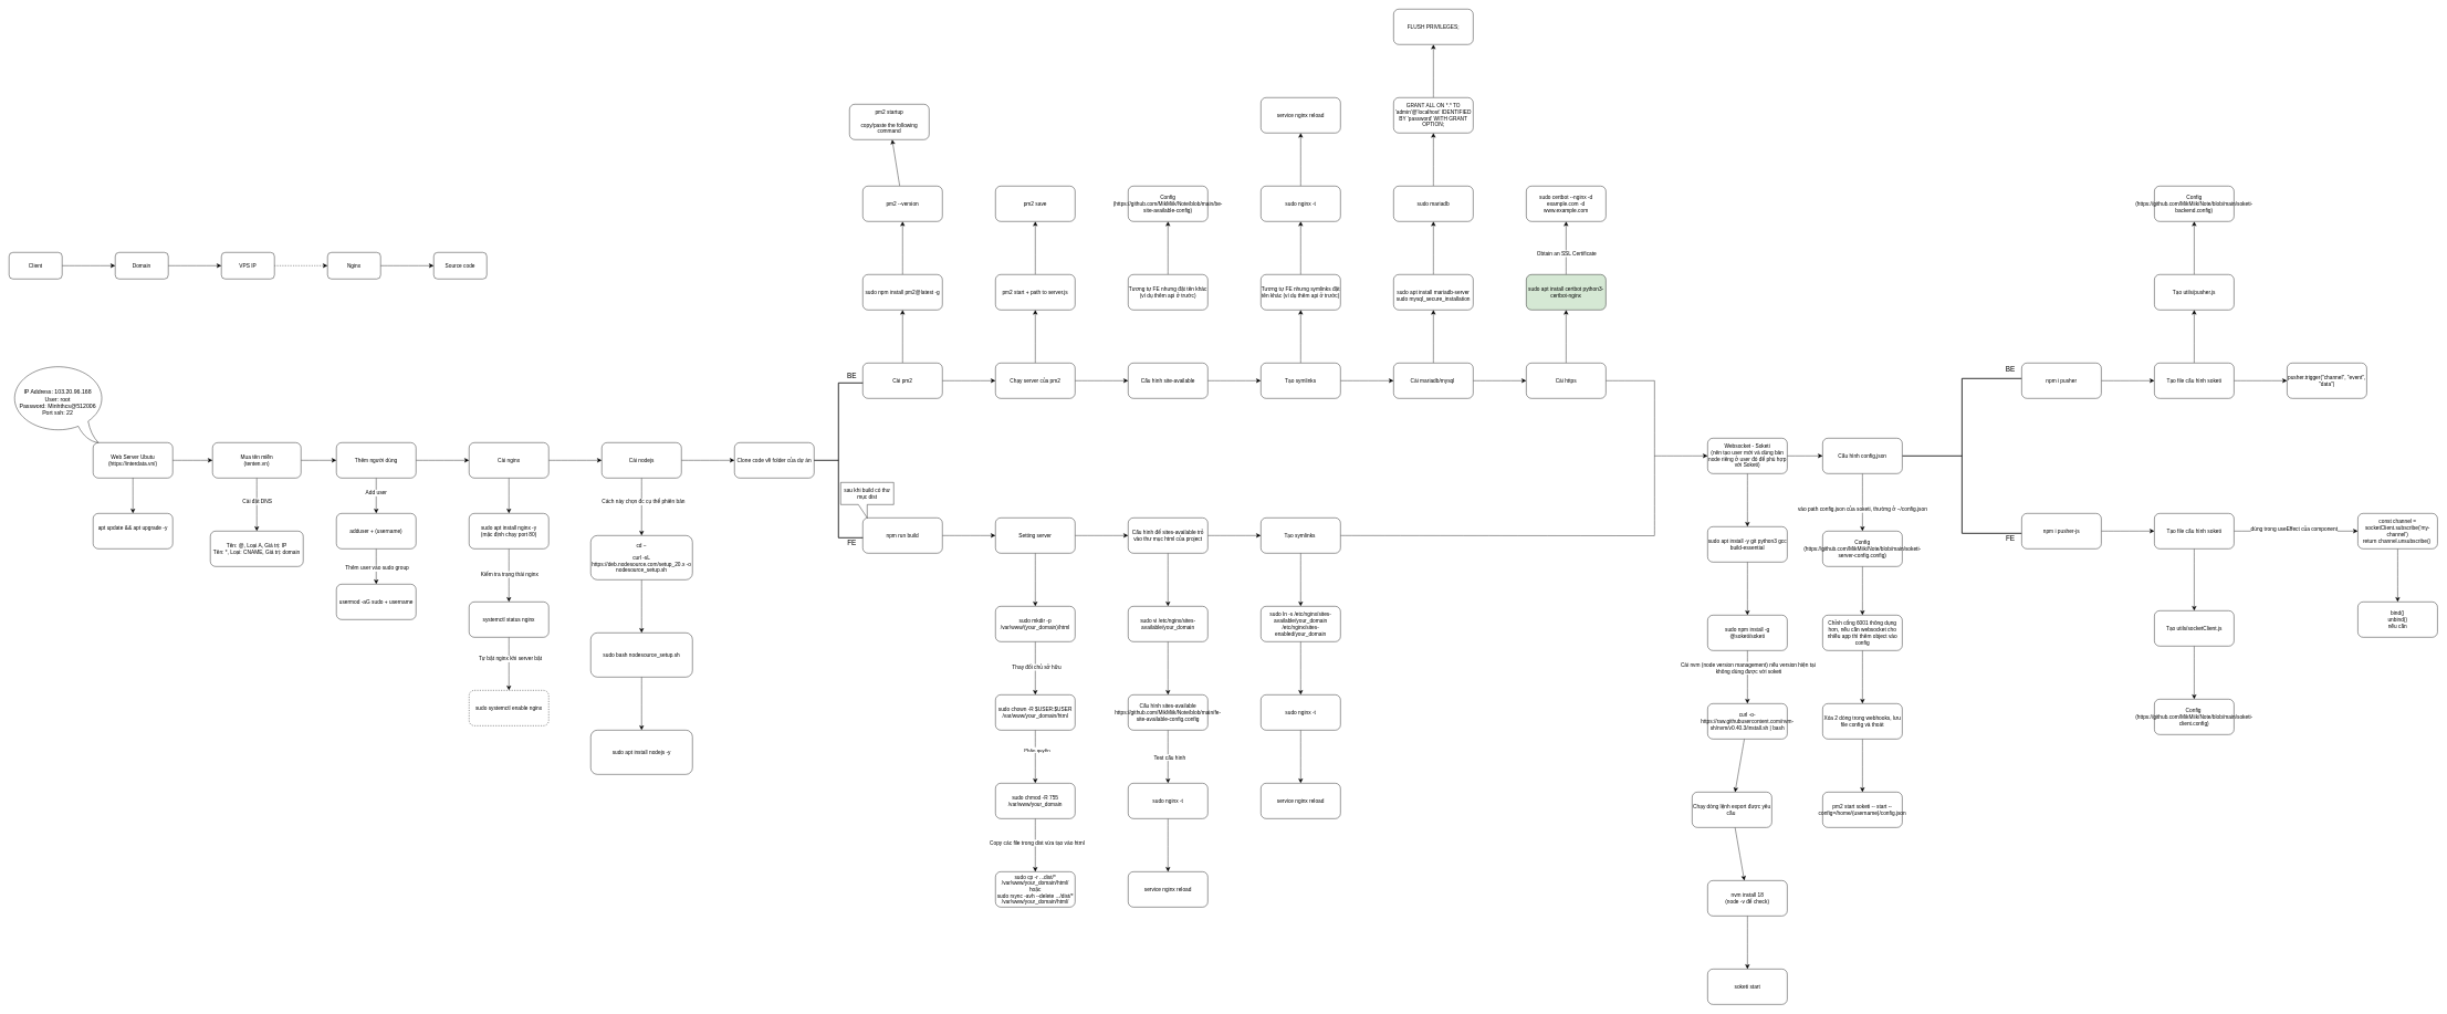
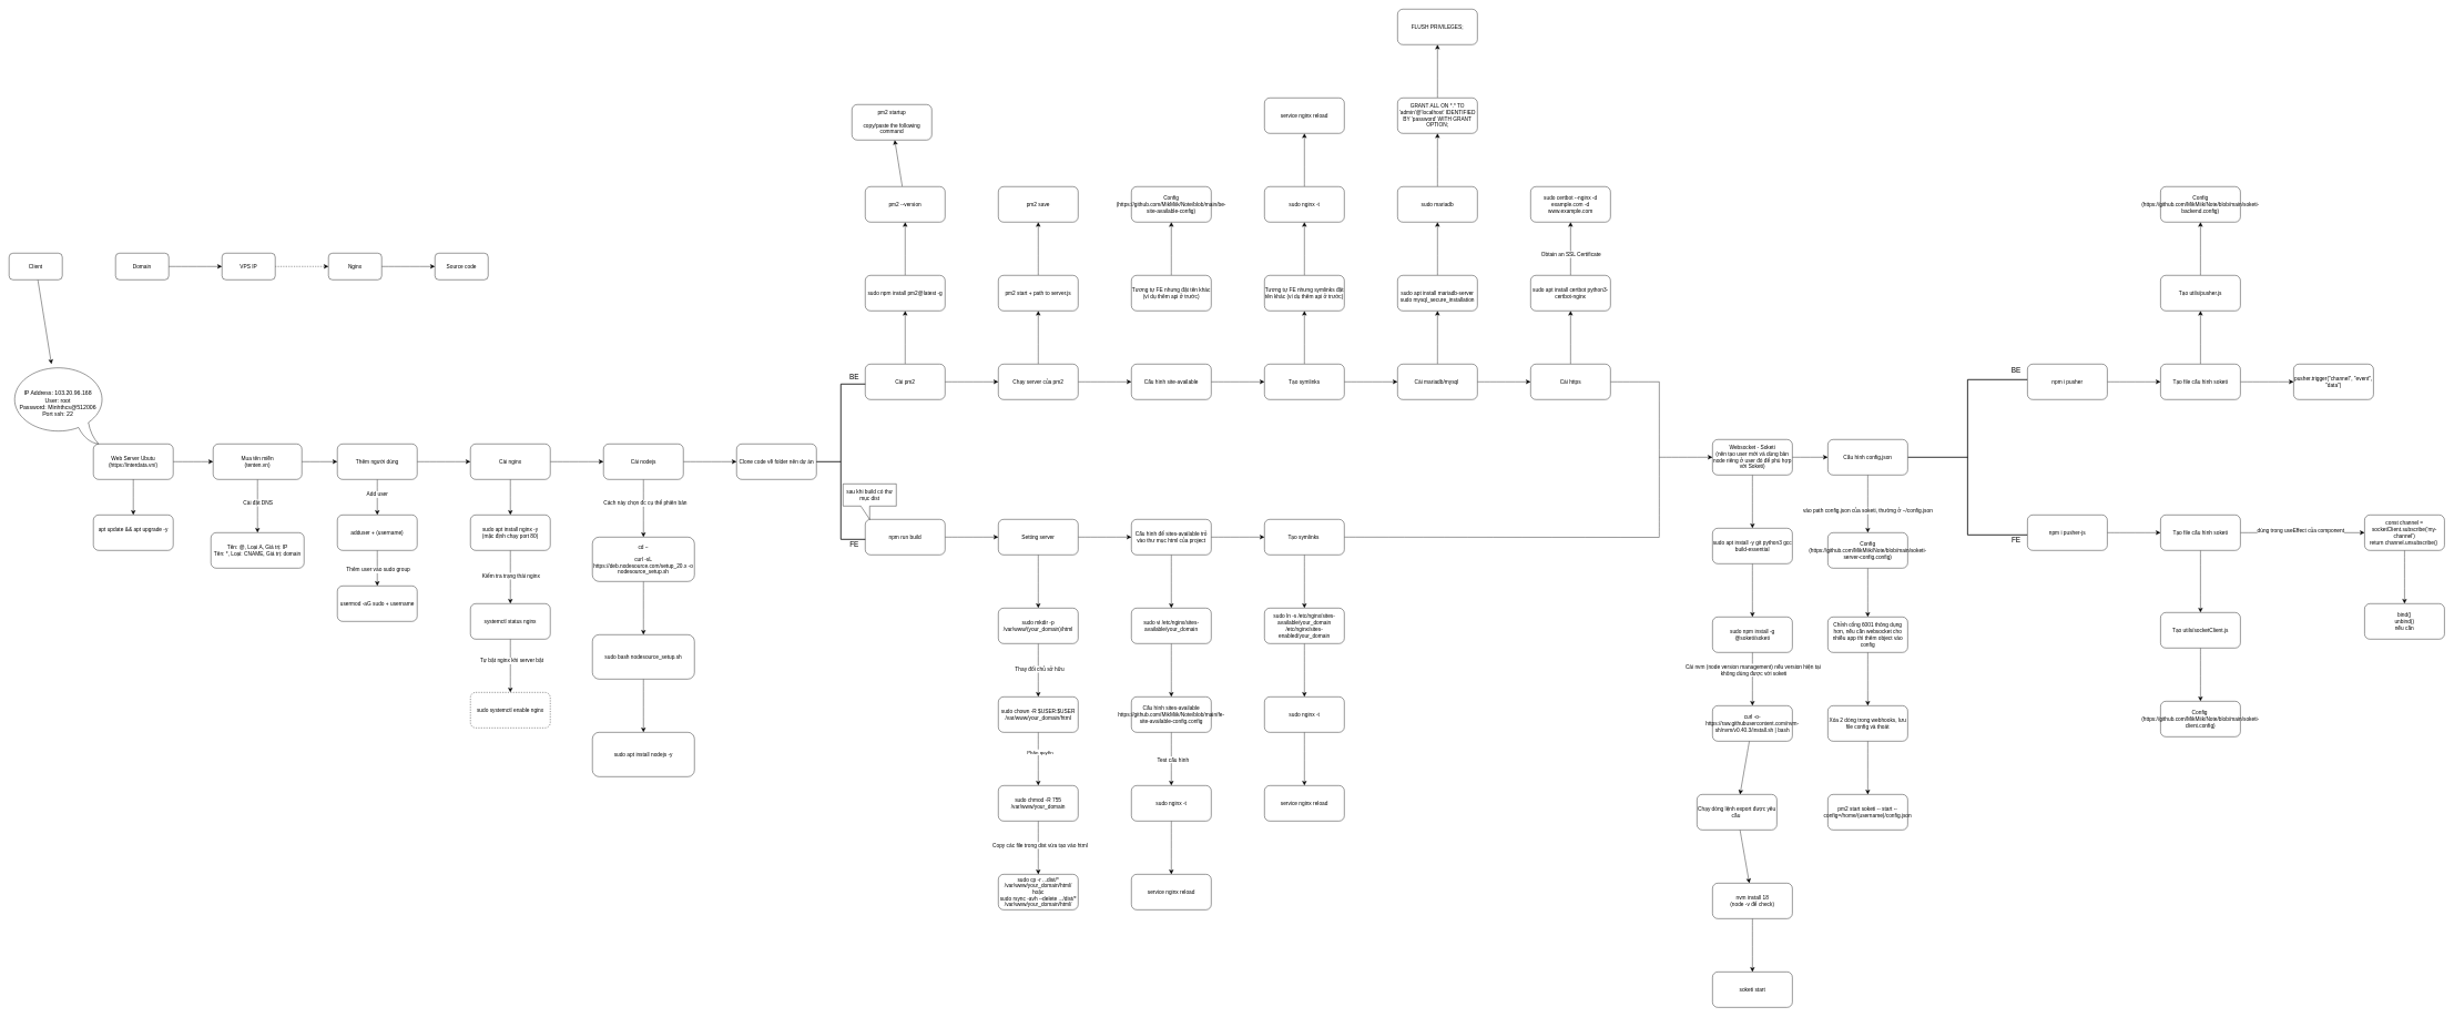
- <mxCell id="11" value="" style="edgeStyle=none;curved=1;rounded=0;orthogonalLoop=1;jettySize=auto;html=1;fontSize=12;startSize=8;endSize=8;" parent="1" source="12" target="14" edge="1"><mxGeometry relative="1" as="geometry" /></mxCell>
+ <mxCell id="11" value="" style="edgeStyle=none;curved=1;rounded=0;orthogonalLoop=1;jettySize=auto;html=1;fontSize=12;startSize=8;endSize=8;" parent="1" source="12" target="5" edge="1"><mxGeometry relative="1" as="geometry" /></mxCell>
- <mxCell id="130" value="sudo apt install certbot python3-certbot-nginx" style="rounded=1;whiteSpace=wrap;html=1;fillColor=#d5e8d4;" parent="1" vertex="1"><mxGeometry x="3450" y="620" width="180" height="80" as="geometry" /></mxCell>
+ <mxCell id="130" value="sudo apt install certbot python3-certbot-nginx" style="rounded=1;whiteSpace=wrap;html=1;" parent="1" vertex="1"><mxGeometry x="3450" y="620" width="180" height="80" as="geometry" /></mxCell>
- <mxCell id="44" value="Clone code về folder của dự án" style="rounded=1;whiteSpace=wrap;html=1;" parent="1" vertex="1"><mxGeometry x="1660" y="1000" width="180" height="80" as="geometry" /></mxCell>
+ <mxCell id="44" value="Clone code về folder nên dự án" style="rounded=1;whiteSpace=wrap;html=1;" parent="1" vertex="1"><mxGeometry x="1660" y="1000" width="180" height="80" as="geometry" /></mxCell>
